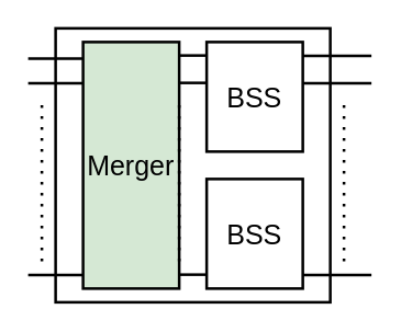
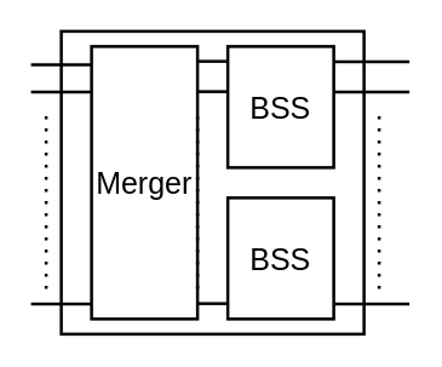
- <mxCell id="3" value="&lt;font style=&quot;font-size: 20px&quot;&gt;Merger&lt;/font&gt;" style="rounded=0;whiteSpace=wrap;html=1;strokeWidth=2;fillColor=#d5e8d4;" parent="1" vertex="1"><mxGeometry x="60" y="30" width="70" height="180" as="geometry" /></mxCell>
+ <mxCell id="3" value="&lt;font style=&quot;font-size: 20px&quot;&gt;Merger&lt;/font&gt;" style="rounded=0;whiteSpace=wrap;html=1;strokeWidth=2;" parent="1" vertex="1"><mxGeometry x="60" y="30" width="70" height="180" as="geometry" /></mxCell>
